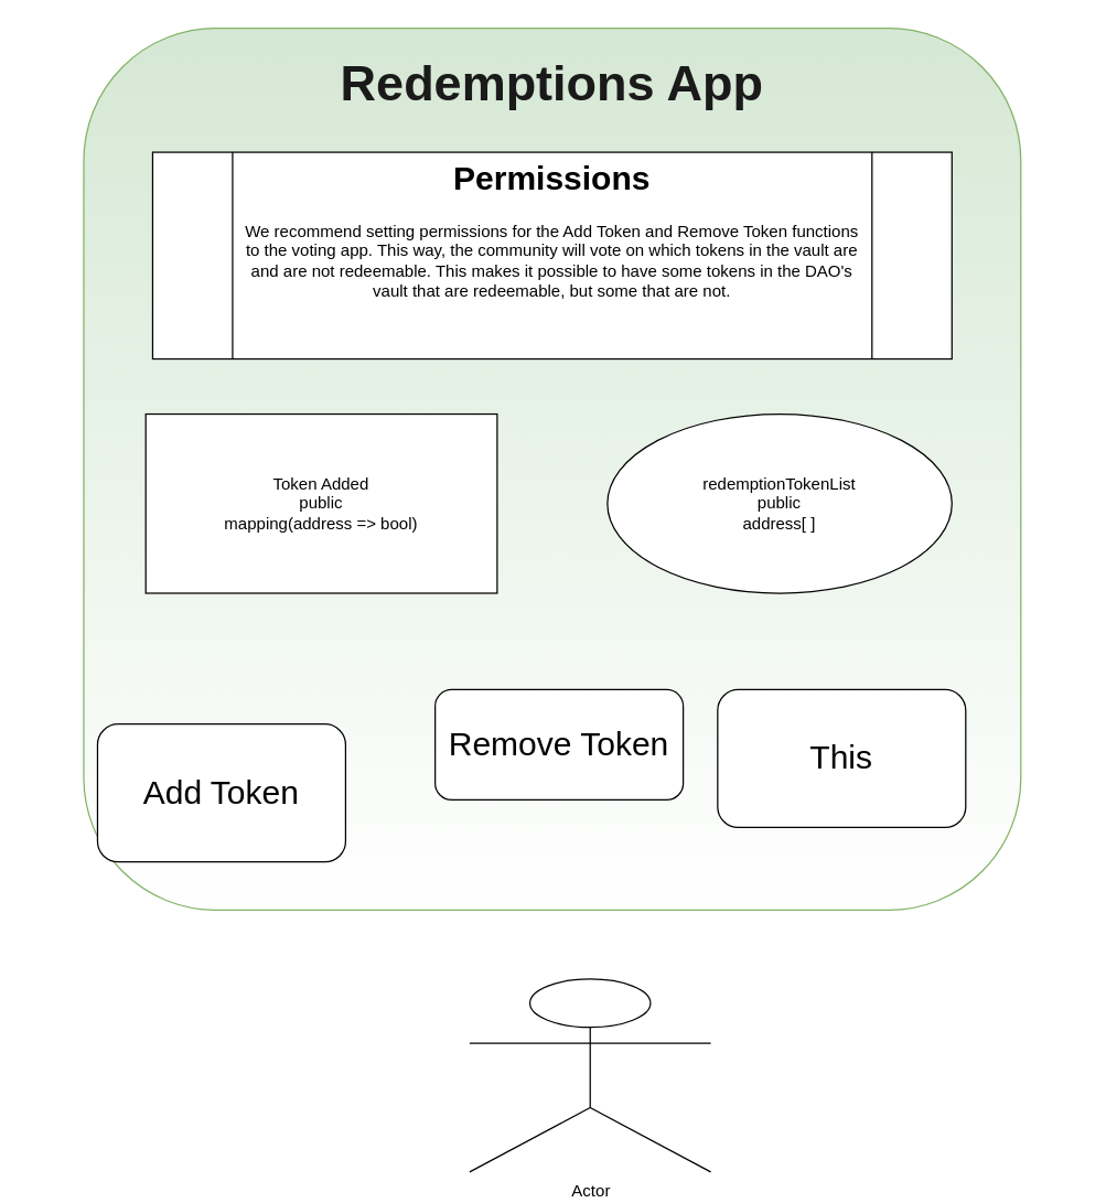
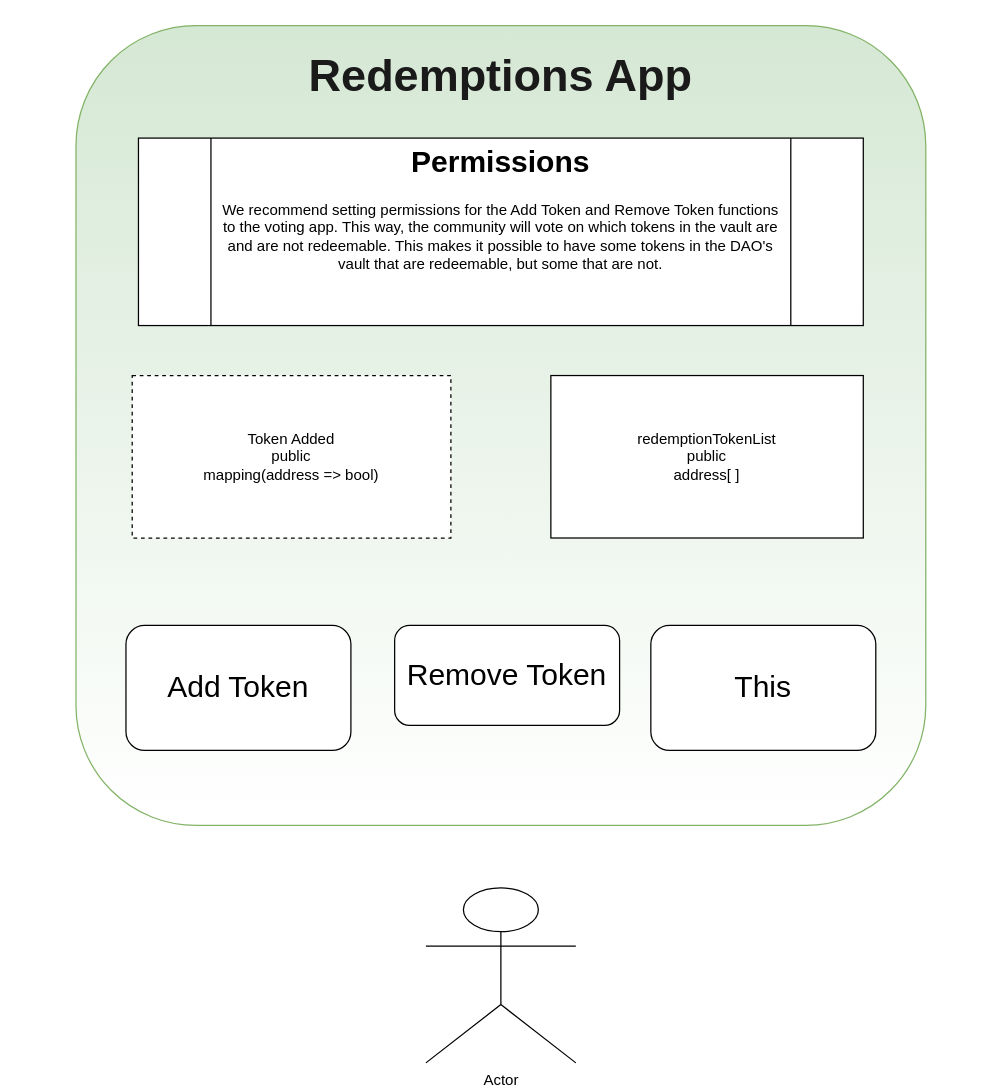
- <mxCell id="9" value="&lt;span style=&quot;white-space: normal&quot;&gt;Token Added&lt;/span&gt;&lt;br style=&quot;white-space: normal&quot;&gt;&lt;span style=&quot;white-space: normal&quot;&gt;public&lt;/span&gt;&lt;br style=&quot;white-space: normal&quot;&gt;&lt;span class=&quot;pl-c1&quot; style=&quot;white-space: normal&quot;&gt;mapping&lt;/span&gt;&lt;span style=&quot;white-space: normal&quot;&gt;(&lt;/span&gt;&lt;span class=&quot;pl-c1&quot; style=&quot;white-space: normal&quot;&gt;address&lt;/span&gt;&lt;span style=&quot;white-space: normal&quot;&gt;&amp;nbsp;=&amp;gt;&amp;nbsp;&lt;/span&gt;&lt;span class=&quot;pl-c1&quot; style=&quot;white-space: normal&quot;&gt;bool&lt;/span&gt;&lt;span style=&quot;white-space: normal&quot;&gt;)&lt;/span&gt;" style="rounded=0;whiteSpace=wrap;html=1;gradientColor=#ffffff;" vertex="1" parent="1"><mxGeometry x="105" y="300" width="255" height="130" as="geometry" /></mxCell>
+ <mxCell id="9" value="&lt;span style=&quot;white-space: normal&quot;&gt;Token Added&lt;/span&gt;&lt;br style=&quot;white-space: normal&quot;&gt;&lt;span style=&quot;white-space: normal&quot;&gt;public&lt;/span&gt;&lt;br style=&quot;white-space: normal&quot;&gt;&lt;span class=&quot;pl-c1&quot; style=&quot;white-space: normal&quot;&gt;mapping&lt;/span&gt;&lt;span style=&quot;white-space: normal&quot;&gt;(&lt;/span&gt;&lt;span class=&quot;pl-c1&quot; style=&quot;white-space: normal&quot;&gt;address&lt;/span&gt;&lt;span style=&quot;white-space: normal&quot;&gt;&amp;nbsp;=&amp;gt;&amp;nbsp;&lt;/span&gt;&lt;span class=&quot;pl-c1&quot; style=&quot;white-space: normal&quot;&gt;bool&lt;/span&gt;&lt;span style=&quot;white-space: normal&quot;&gt;)&lt;/span&gt;" style="rounded=0;whiteSpace=wrap;html=1;gradientColor=#ffffff;dashed=1;" vertex="1" parent="1"><mxGeometry x="105" y="300" width="255" height="130" as="geometry" /></mxCell>
- <mxCell id="10" value="&lt;span style=&quot;white-space: normal&quot;&gt;redemptionTokenList&lt;/span&gt;&lt;br style=&quot;white-space: normal&quot;&gt;&lt;span style=&quot;white-space: normal&quot;&gt;public&lt;/span&gt;&lt;br style=&quot;white-space: normal&quot;&gt;&lt;span class=&quot;pl-c1&quot; style=&quot;white-space: normal&quot;&gt;address&lt;/span&gt;&lt;span style=&quot;white-space: normal&quot;&gt;[ ]&lt;/span&gt;" style="ellipse;whiteSpace=wrap;html=1;gradientColor=#ffffff;" vertex="1" parent="1"><mxGeometry x="440" y="300" width="250" height="130" as="geometry" /></mxCell>
+ <mxCell id="10" value="&lt;span style=&quot;white-space: normal&quot;&gt;redemptionTokenList&lt;/span&gt;&lt;br style=&quot;white-space: normal&quot;&gt;&lt;span style=&quot;white-space: normal&quot;&gt;public&lt;/span&gt;&lt;br style=&quot;white-space: normal&quot;&gt;&lt;span class=&quot;pl-c1&quot; style=&quot;white-space: normal&quot;&gt;address&lt;/span&gt;&lt;span style=&quot;white-space: normal&quot;&gt;[ ]&lt;/span&gt;" style="rounded=0;whiteSpace=wrap;html=1;gradientColor=#ffffff;" vertex="1" parent="1"><mxGeometry x="440" y="300" width="250" height="130" as="geometry" /></mxCell>
- <mxCell id="4" value="&lt;font style=&quot;font-size: 24px&quot;&gt;Add Token&lt;/font&gt;" style="rounded=1;whiteSpace=wrap;html=1;" vertex="1" parent="1"><mxGeometry x="70" y="525" width="180" height="100" as="geometry" /></mxCell>
+ <mxCell id="4" value="&lt;font style=&quot;font-size: 24px&quot;&gt;Add Token&lt;/font&gt;" style="rounded=1;whiteSpace=wrap;html=1;" vertex="1" parent="1"><mxGeometry x="100" y="500" width="180" height="100" as="geometry" /></mxCell>
- <mxCell id="6" value="Actor" style="shape=umlActor;verticalLabelPosition=bottom;labelBackgroundColor=#ffffff;verticalAlign=top;html=1;outlineConnect=0;" vertex="1" parent="1"><mxGeometry x="340" y="710" width="175" height="140" as="geometry" /></mxCell>
+ <mxCell id="6" value="Actor" style="shape=umlActor;verticalLabelPosition=bottom;labelBackgroundColor=#ffffff;verticalAlign=top;html=1;outlineConnect=0;" vertex="1" parent="1"><mxGeometry x="340" y="710" width="120" height="140" as="geometry" /></mxCell>
